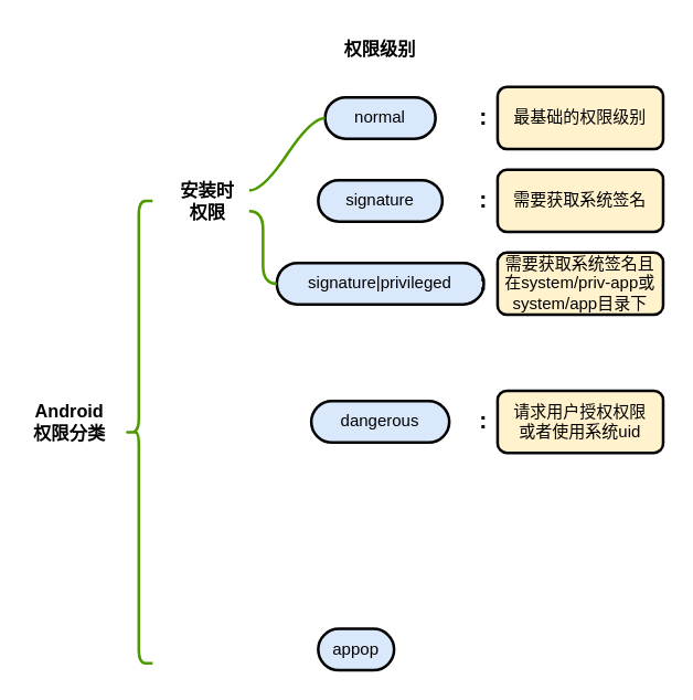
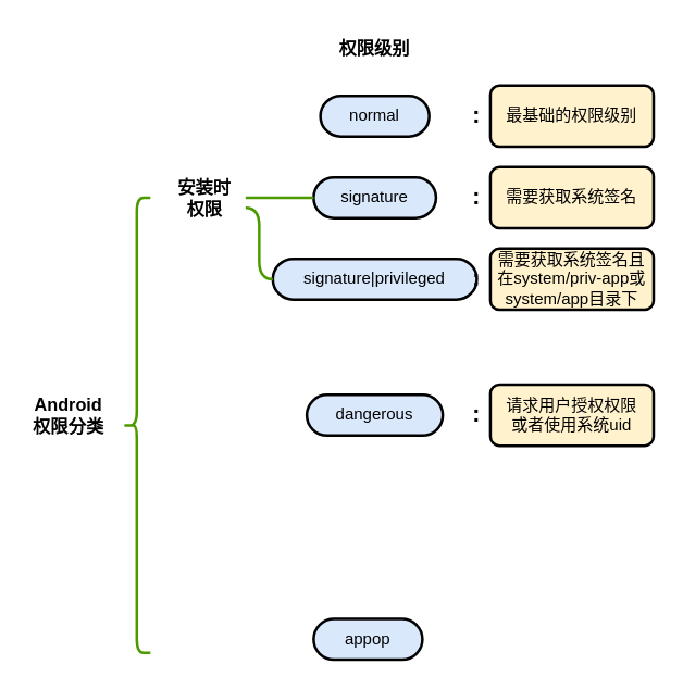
- <mxCell id="6" value="" style="edgeStyle=entityRelationEdgeStyle;startArrow=none;endArrow=none;segment=10;curved=1;sourcePerimeterSpacing=0;targetPerimeterSpacing=0;exitX=1;exitY=0.25;exitDx=0;exitDy=0;strokeWidth=2;strokeColor=light-dark(#4D9900,#EDEDED);" parent="1" source="4" target="5" edge="1"><mxGeometry relative="1" as="geometry"><mxPoint x="140" y="440" as="sourcePoint" /></mxGeometry></mxCell>
+ <mxCell id="8" value="" style="edgeStyle=entityRelationEdgeStyle;startArrow=none;endArrow=none;segment=10;curved=1;sourcePerimeterSpacing=0;targetPerimeterSpacing=0;exitX=1;exitY=0.5;exitDx=0;exitDy=0;entryX=0;entryY=0.5;entryDx=0;entryDy=0;strokeWidth=2;strokeColor=light-dark(#4D9900,#EDEDED);" parent="1" source="4" target="7" edge="1"><mxGeometry relative="1" as="geometry"><mxPoint x="190" y="148" as="sourcePoint" /><mxPoint x="220" y="95" as="targetPoint" /></mxGeometry></mxCell>
- <mxCell id="12" value="appop" style="whiteSpace=wrap;html=1;rounded=1;arcSize=50;align=center;verticalAlign=middle;strokeWidth=2;autosize=1;spacing=4;treeFolding=1;treeMoving=1;newEdgeStyle={&quot;edgeStyle&quot;:&quot;entityRelationEdgeStyle&quot;,&quot;startArrow&quot;:&quot;none&quot;,&quot;endArrow&quot;:&quot;none&quot;,&quot;segment&quot;:10,&quot;curved&quot;:1,&quot;sourcePerimeterSpacing&quot;:0,&quot;targetPerimeterSpacing&quot;:0};fillColor=#dae8fc;strokeColor=#000000;" parent="1" vertex="1"><mxGeometry x="230" y="455" width="55" height="30" as="geometry" /></mxCell>
+ <mxCell id="12" value="appop" style="whiteSpace=wrap;html=1;rounded=1;arcSize=50;align=center;verticalAlign=middle;strokeWidth=2;autosize=1;spacing=4;treeFolding=1;treeMoving=1;newEdgeStyle={&quot;edgeStyle&quot;:&quot;entityRelationEdgeStyle&quot;,&quot;startArrow&quot;:&quot;none&quot;,&quot;endArrow&quot;:&quot;none&quot;,&quot;segment&quot;:10,&quot;curved&quot;:1,&quot;sourcePerimeterSpacing&quot;:0,&quot;targetPerimeterSpacing&quot;:0};fillColor=#dae8fc;strokeColor=#000000;" parent="1" vertex="1"><mxGeometry x="230" y="455" width="80" height="30" as="geometry" /></mxCell>
